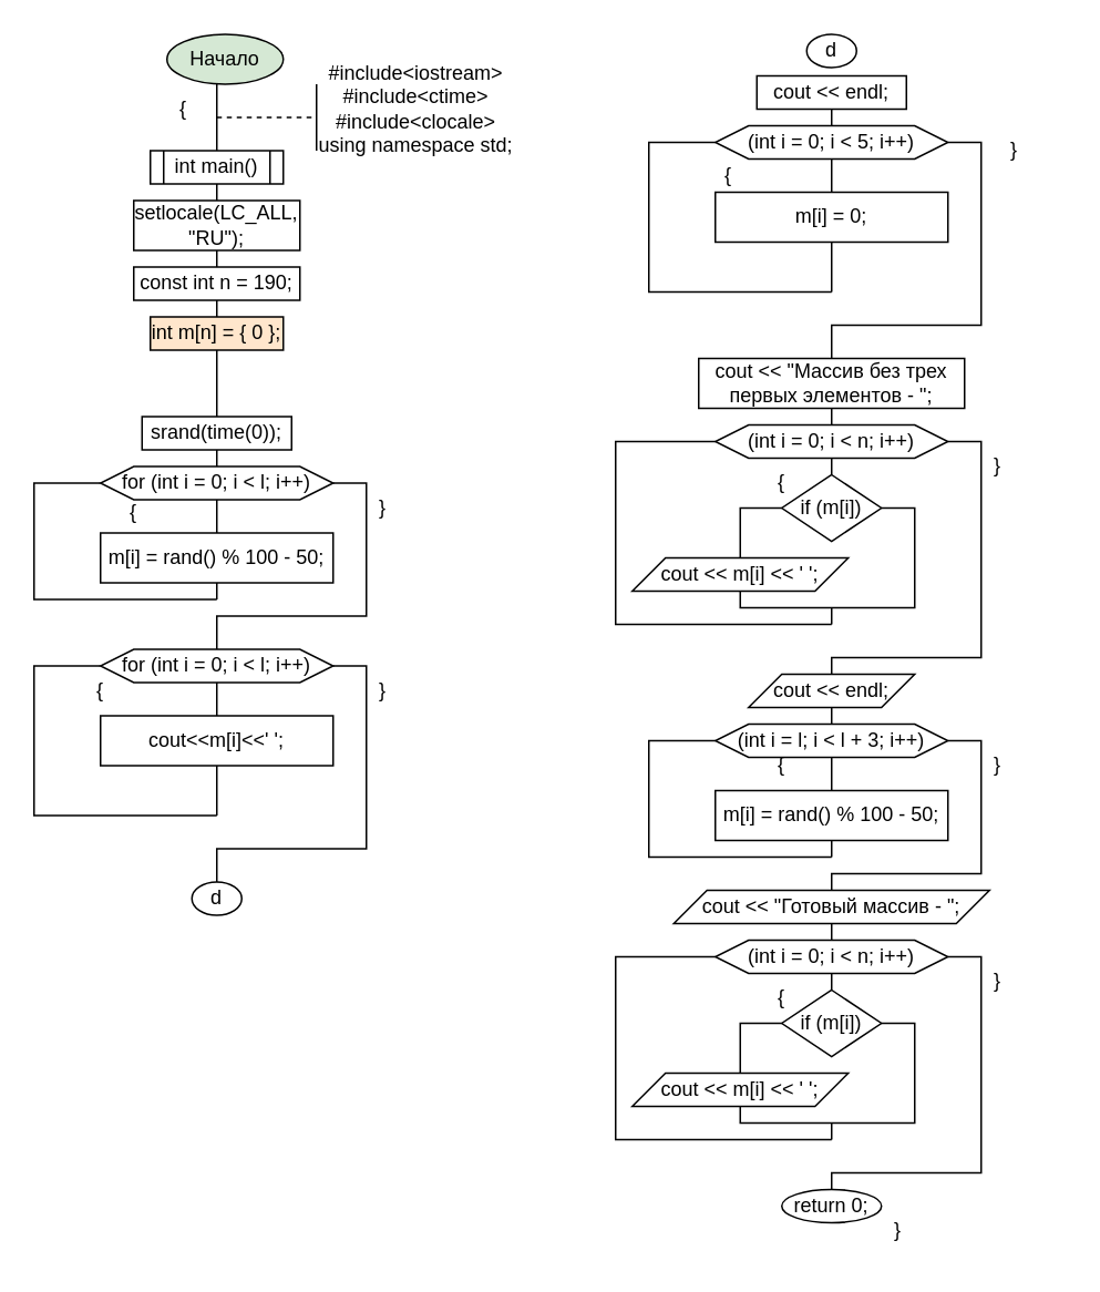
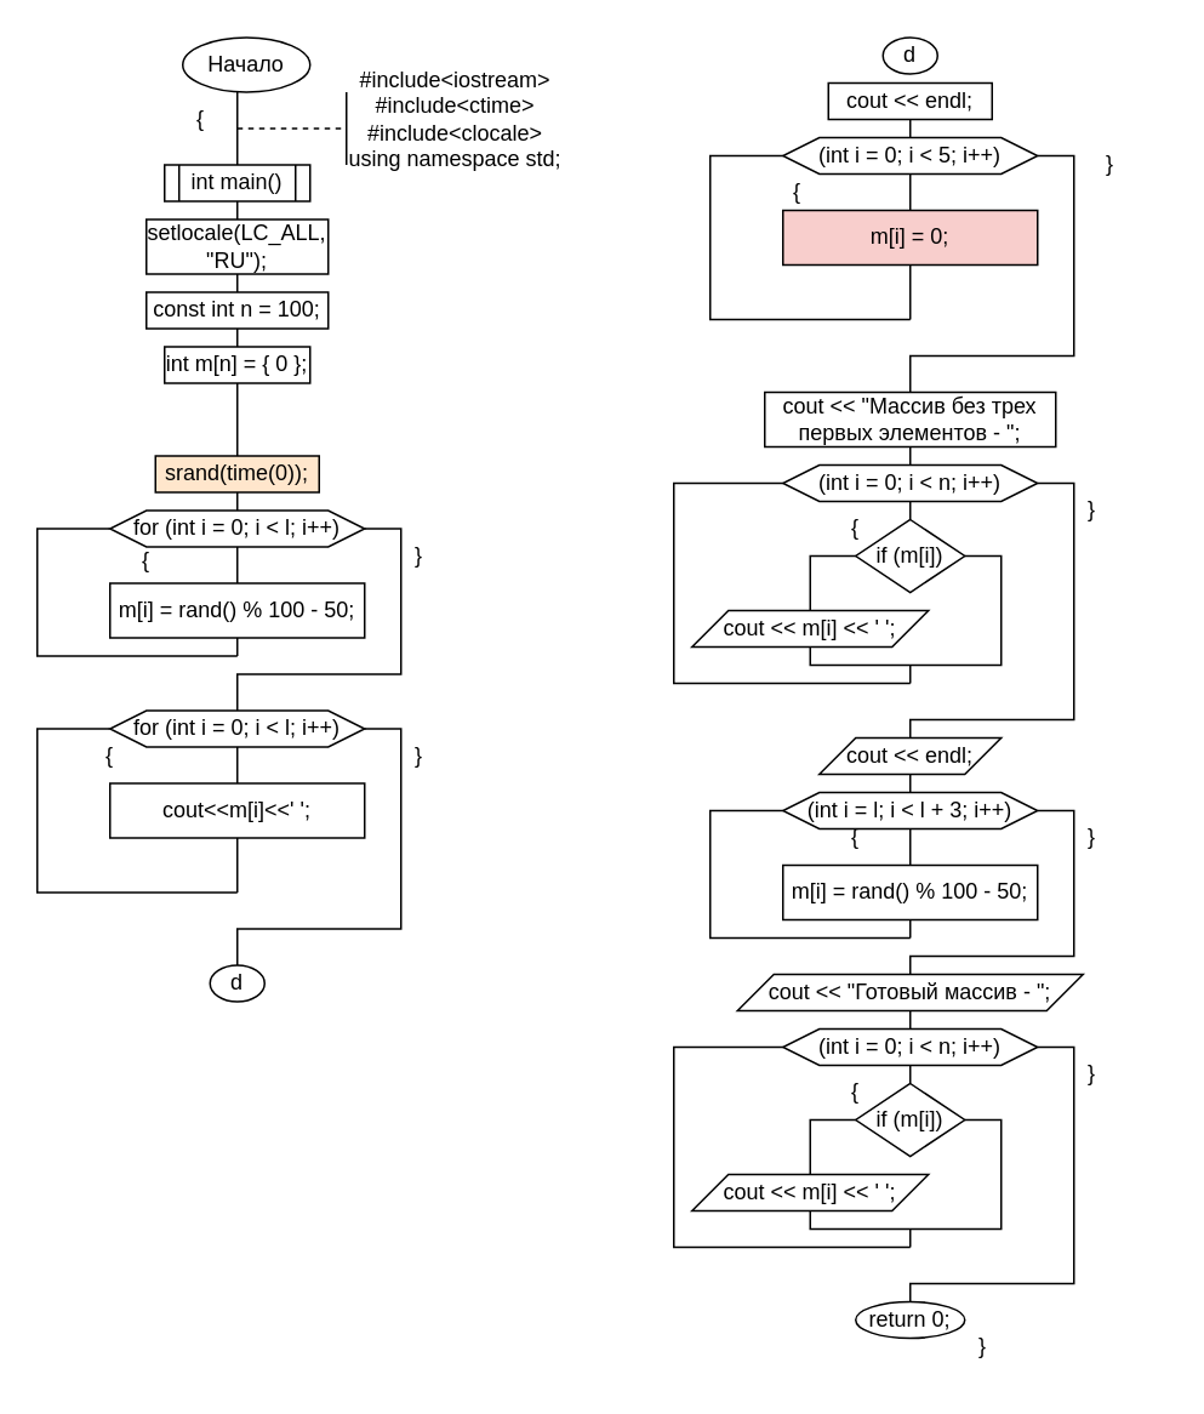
- <mxCell id="5" value="Начало" style="ellipse;whiteSpace=wrap;html=1;fillColor=#d5e8d4;" vertex="1" parent="1"><mxGeometry x="100" y="20" width="70" height="30" as="geometry" /></mxCell>
+ <mxCell id="5" value="Начало" style="ellipse;whiteSpace=wrap;html=1;" vertex="1" parent="1"><mxGeometry x="100" y="20" width="70" height="30" as="geometry" /></mxCell>
- <mxCell id="25" value="m[i] = 0;" style="rounded=0;whiteSpace=wrap;html=1;" vertex="1" parent="1"><mxGeometry x="430" y="115" width="140" height="30" as="geometry" /></mxCell>
+ <mxCell id="25" value="m[i] = 0;" style="rounded=0;whiteSpace=wrap;html=1;fillColor=#f8cecc;" vertex="1" parent="1"><mxGeometry x="430" y="115" width="140" height="30" as="geometry" /></mxCell>
- <mxCell id="11" value="const int n = 190;" style="rounded=0;whiteSpace=wrap;html=1;" vertex="1" parent="1"><mxGeometry x="80" y="160" width="100" height="20" as="geometry" /></mxCell>
+ <mxCell id="11" value="const int n = 100;" style="rounded=0;whiteSpace=wrap;html=1;" vertex="1" parent="1"><mxGeometry x="80" y="160" width="100" height="20" as="geometry" /></mxCell>
- <mxCell id="12" value="int m[n] = { 0 };" style="rounded=0;whiteSpace=wrap;html=1;fillColor=#ffe6cc;" vertex="1" parent="1"><mxGeometry x="90" y="190" width="80" height="20" as="geometry" /></mxCell>
+ <mxCell id="12" value="int m[n] = { 0 };" style="rounded=0;whiteSpace=wrap;html=1;" vertex="1" parent="1"><mxGeometry x="90" y="190" width="80" height="20" as="geometry" /></mxCell>
- <mxCell id="13" value="srand(time(0));" style="rounded=0;whiteSpace=wrap;html=1;" vertex="1" parent="1"><mxGeometry x="85" y="250" width="90" height="20" as="geometry" /></mxCell>
+ <mxCell id="13" value="srand(time(0));" style="rounded=0;whiteSpace=wrap;html=1;fillColor=#ffe6cc;" vertex="1" parent="1"><mxGeometry x="85" y="250" width="90" height="20" as="geometry" /></mxCell>
